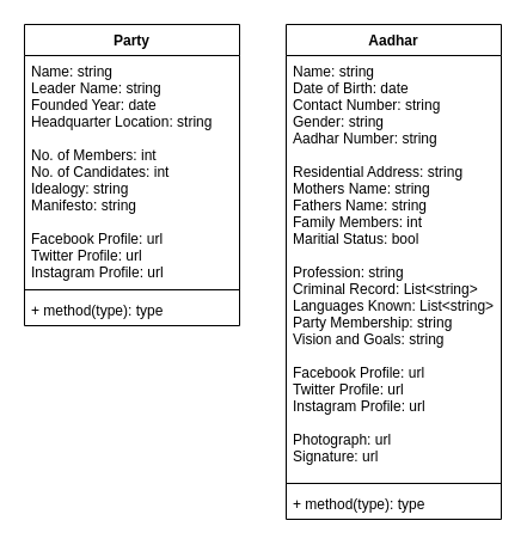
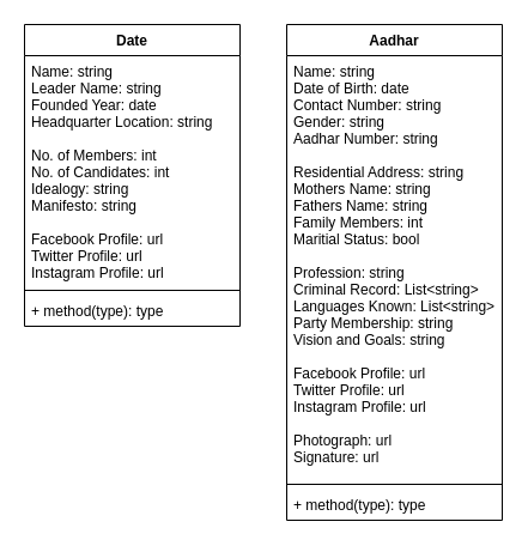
- <mxCell id="2" value="Party" style="swimlane;fontStyle=1;align=center;verticalAlign=top;childLayout=stackLayout;horizontal=1;startSize=26;horizontalStack=0;resizeParent=1;resizeParentMax=0;resizeLast=0;collapsible=1;marginBottom=0;" parent="1" vertex="1"><mxGeometry x="20" y="20" width="180" height="252" as="geometry" /></mxCell>
+ <mxCell id="2" value="Date" style="swimlane;fontStyle=1;align=center;verticalAlign=top;childLayout=stackLayout;horizontal=1;startSize=26;horizontalStack=0;resizeParent=1;resizeParentMax=0;resizeLast=0;collapsible=1;marginBottom=0;" parent="1" vertex="1"><mxGeometry x="20" y="20" width="180" height="252" as="geometry" /></mxCell>
